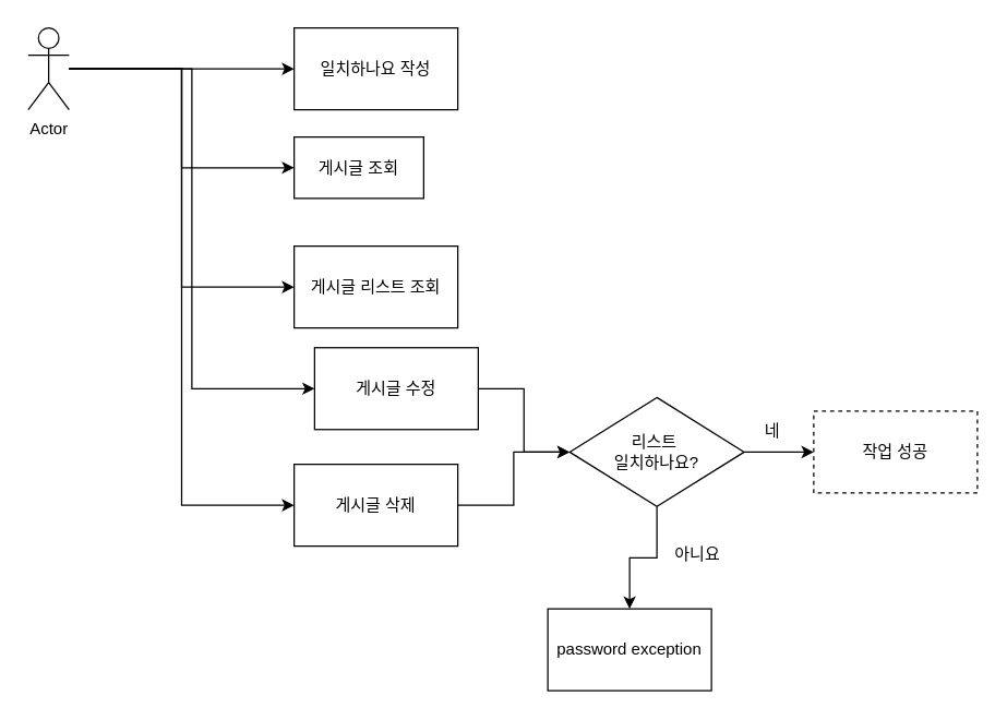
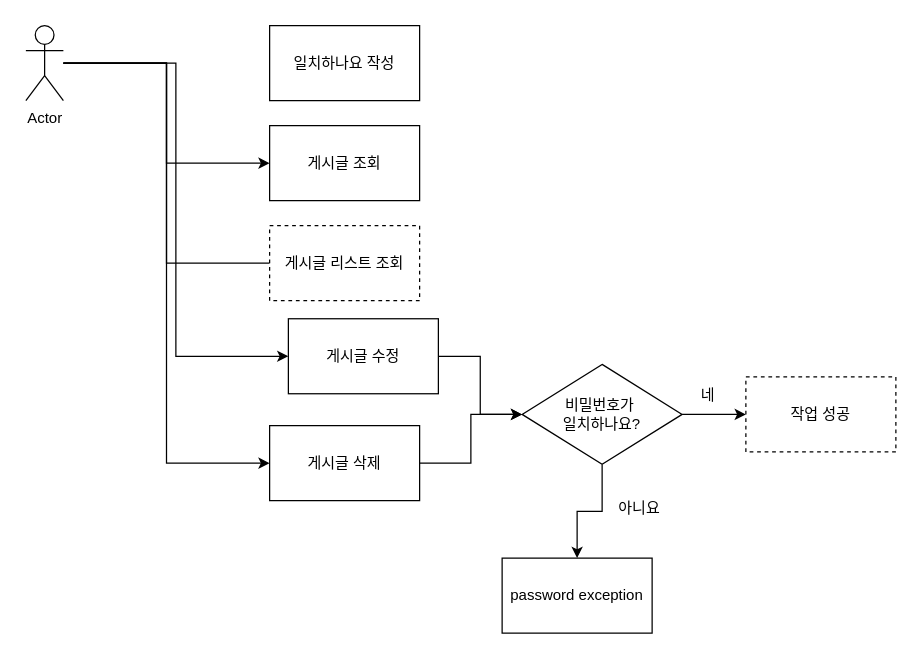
- <mxCell id="2" style="edgeStyle=orthogonalEdgeStyle;rounded=0;orthogonalLoop=1;jettySize=auto;html=1;" edge="1" parent="1" source="7" target="8"><mxGeometry relative="1" as="geometry" /></mxCell>
- <mxCell id="9" value="게시글 조회" style="rounded=0;whiteSpace=wrap;html=1;" vertex="1" parent="1"><mxGeometry x="215" y="100" width="95" height="45" as="geometry" /></mxCell>
+ <mxCell id="9" value="게시글 조회" style="rounded=0;whiteSpace=wrap;html=1;" vertex="1" parent="1"><mxGeometry x="215" y="100" width="120" height="60" as="geometry" /></mxCell>
- <mxCell id="4" style="edgeStyle=orthogonalEdgeStyle;rounded=0;orthogonalLoop=1;jettySize=auto;html=1;entryX=0;entryY=0.5;entryDx=0;entryDy=0;" edge="1" parent="1" source="7" target="10"><mxGeometry relative="1" as="geometry" /></mxCell>
+ <mxCell id="4" style="edgeStyle=orthogonalEdgeStyle;rounded=0;orthogonalLoop=1;jettySize=auto;html=1;entryX=0;entryY=0.5;entryDx=0;entryDy=0;endArrow=none;" edge="1" parent="1" source="7" target="10"><mxGeometry relative="1" as="geometry" /></mxCell>
- <mxCell id="10" value="게시글 리스트 조회" style="rounded=0;whiteSpace=wrap;html=1;" vertex="1" parent="1"><mxGeometry x="215" y="180" width="120" height="60" as="geometry" /></mxCell>
+ <mxCell id="10" value="게시글 리스트 조회" style="rounded=0;whiteSpace=wrap;html=1;dashed=1;" vertex="1" parent="1"><mxGeometry x="215" y="180" width="120" height="60" as="geometry" /></mxCell>
- <mxCell id="17" value="리스트&amp;nbsp;&lt;div&gt;일치하나요?&lt;/div&gt;" style="rhombus;whiteSpace=wrap;html=1;" vertex="1" parent="1"><mxGeometry x="417" y="291" width="128" height="80" as="geometry" /></mxCell>
+ <mxCell id="17" value="비밀번호가&amp;nbsp;&lt;div&gt;일치하나요?&lt;/div&gt;" style="rhombus;whiteSpace=wrap;html=1;" vertex="1" parent="1"><mxGeometry x="417" y="291" width="128" height="80" as="geometry" /></mxCell>
